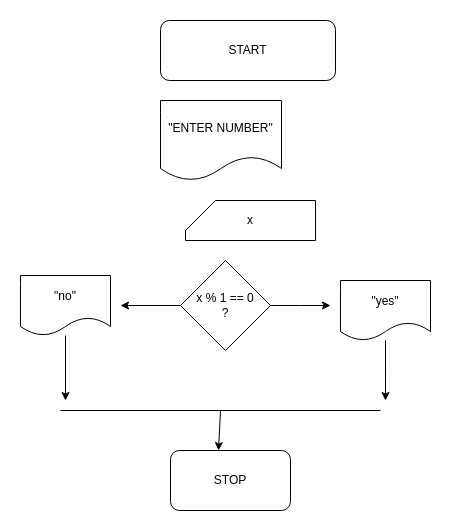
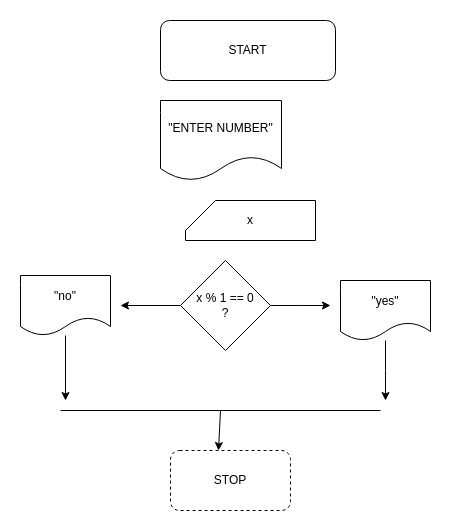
- <mxCell id="3" value="STOP" style="rounded=1;whiteSpace=wrap;html=1;" vertex="1" parent="1"><mxGeometry x="170" y="450" width="120" height="60" as="geometry" /></mxCell>
+ <mxCell id="3" value="STOP" style="rounded=1;whiteSpace=wrap;html=1;dashed=1;" vertex="1" parent="1"><mxGeometry x="170" y="450" width="120" height="60" as="geometry" /></mxCell>
